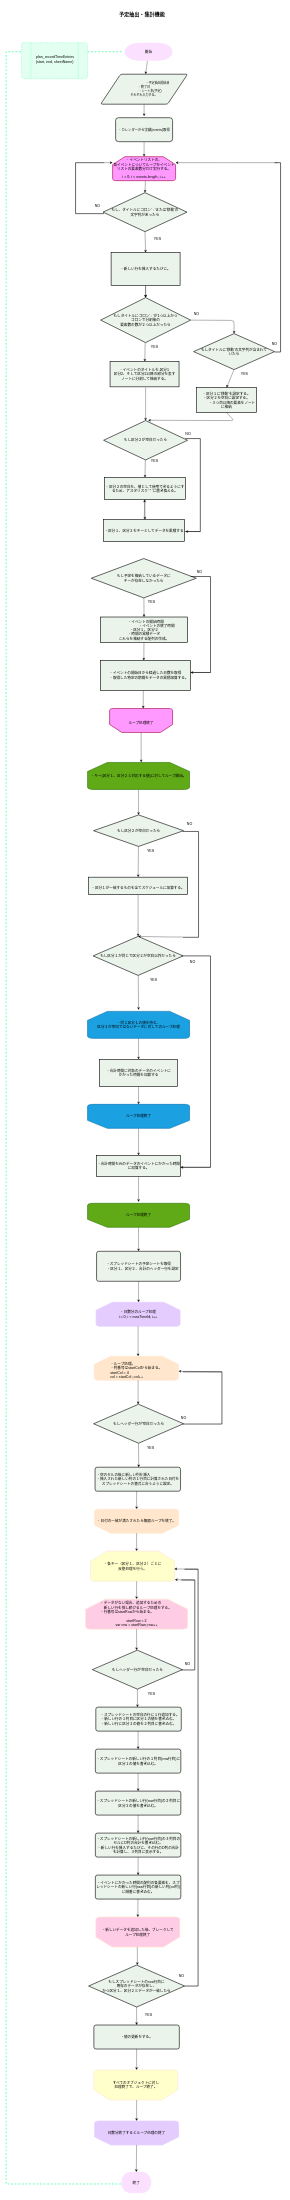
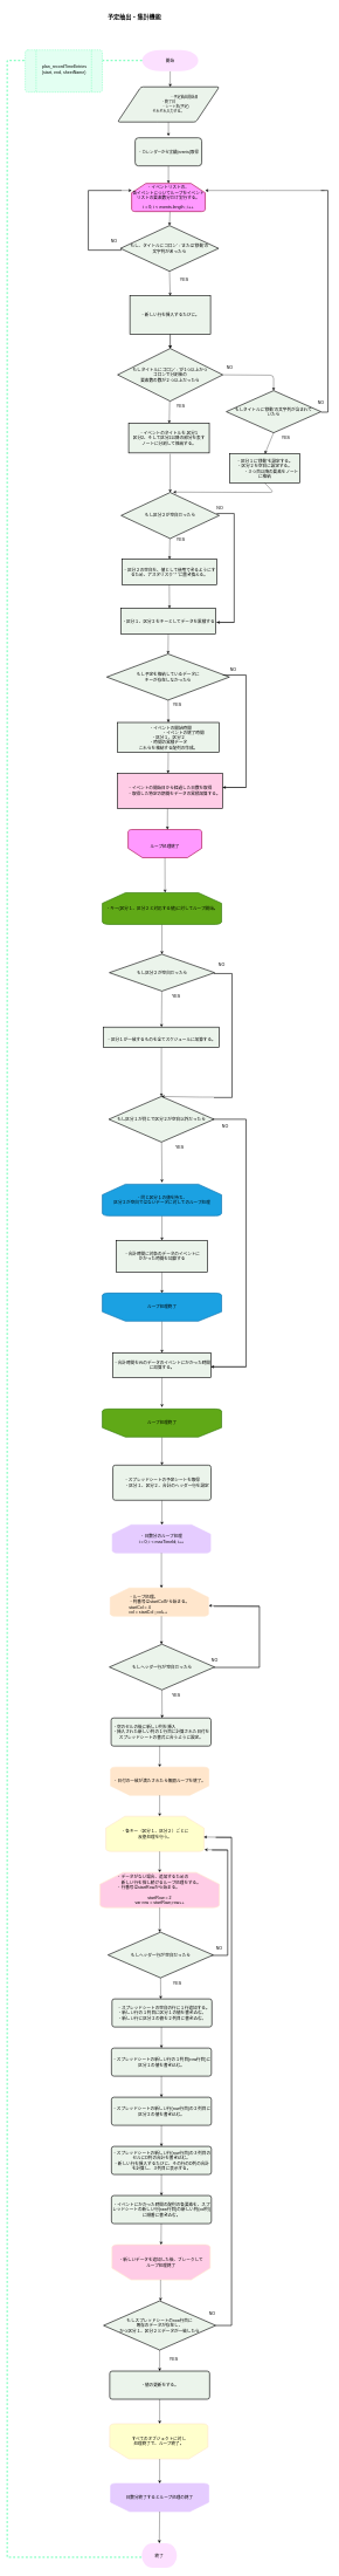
- <mxCell id="2" value="&lt;font color=&quot;#000000&quot; style=&quot;font-size: 17px;&quot;&gt;予定抽出・集計機能&lt;/font&gt;" style="text;strokeColor=none;align=center;fillColor=none;html=1;verticalAlign=middle;whiteSpace=wrap;rounded=0;fontStyle=1;fontSize=17;" parent="1" vertex="1"><mxGeometry x="383.5" y="20" width="178" height="49" as="geometry" /></mxCell>
+ <mxCell id="2" value="&lt;font color=&quot;#000000&quot; style=&quot;font-size: 17px;&quot;&gt;予定抽出・集計機能&lt;/font&gt;" style="text;strokeColor=none;align=center;fillColor=none;html=1;verticalAlign=middle;whiteSpace=wrap;rounded=0;fontStyle=1;fontSize=17;" parent="1" vertex="1"><mxGeometry x="293.5" y="20" width="178" height="49" as="geometry" /></mxCell>
- <mxCell id="4" value="開始" style="strokeWidth=2;html=1;shape=mxgraph.flowchart.terminator;whiteSpace=wrap;fontColor=#000000;fillColor=#FCE0FF;strokeColor=none;" parent="1" vertex="1"><mxGeometry x="415" y="140" width="160" height="60" as="geometry" /></mxCell>
+ <mxCell id="4" value="開始" style="strokeWidth=2;html=1;shape=mxgraph.flowchart.terminator;whiteSpace=wrap;fontColor=#000000;fillColor=#FCE0FF;strokeColor=none;" parent="1" vertex="1"><mxGeometry x="405" y="140" width="160" height="60" as="geometry" /></mxCell>
- <mxCell id="32" value="" style="edgeStyle=none;html=1;strokeColor=#000000;fontSize=12;fontColor=#000000;" parent="1" source="33" target="30" edge="1"><mxGeometry relative="1" as="geometry"><mxPoint x="480" y="1950" as="targetPoint" /></mxGeometry></mxCell>
+ <mxCell id="32" value="" style="edgeStyle=none;html=1;strokeColor=#000000;fontSize=12;fontColor=#000000;entryX=0.5;entryY=0;entryDx=0;entryDy=0;" parent="1" source="33" target="35" edge="1"><mxGeometry relative="1" as="geometry"><mxPoint x="480" y="1950" as="targetPoint" /></mxGeometry></mxCell>
- <mxCell id="38" value="・イベントの開始日から経過した日数を取得&lt;br&gt;　　・取得した特定の期間をデータの累積加算する。" style="whiteSpace=wrap;html=1;fillColor=#ebf4eb;strokeColor=#000000;fontColor=#000000;strokeWidth=2;labelBackgroundColor=none;" parent="1" vertex="1"><mxGeometry x="335" y="2200" width="299.25" height="100" as="geometry" /></mxCell>
+ <mxCell id="38" value="・イベントの開始日から経過した日数を取得&lt;br&gt;　　・取得した特定の期間をデータの累積加算する。" style="whiteSpace=wrap;html=1;fillColor=#ffcce6;strokeColor=#000000;fontColor=#000000;strokeWidth=2;labelBackgroundColor=none;" parent="1" vertex="1"><mxGeometry x="335" y="2200" width="299.25" height="100" as="geometry" /></mxCell>
